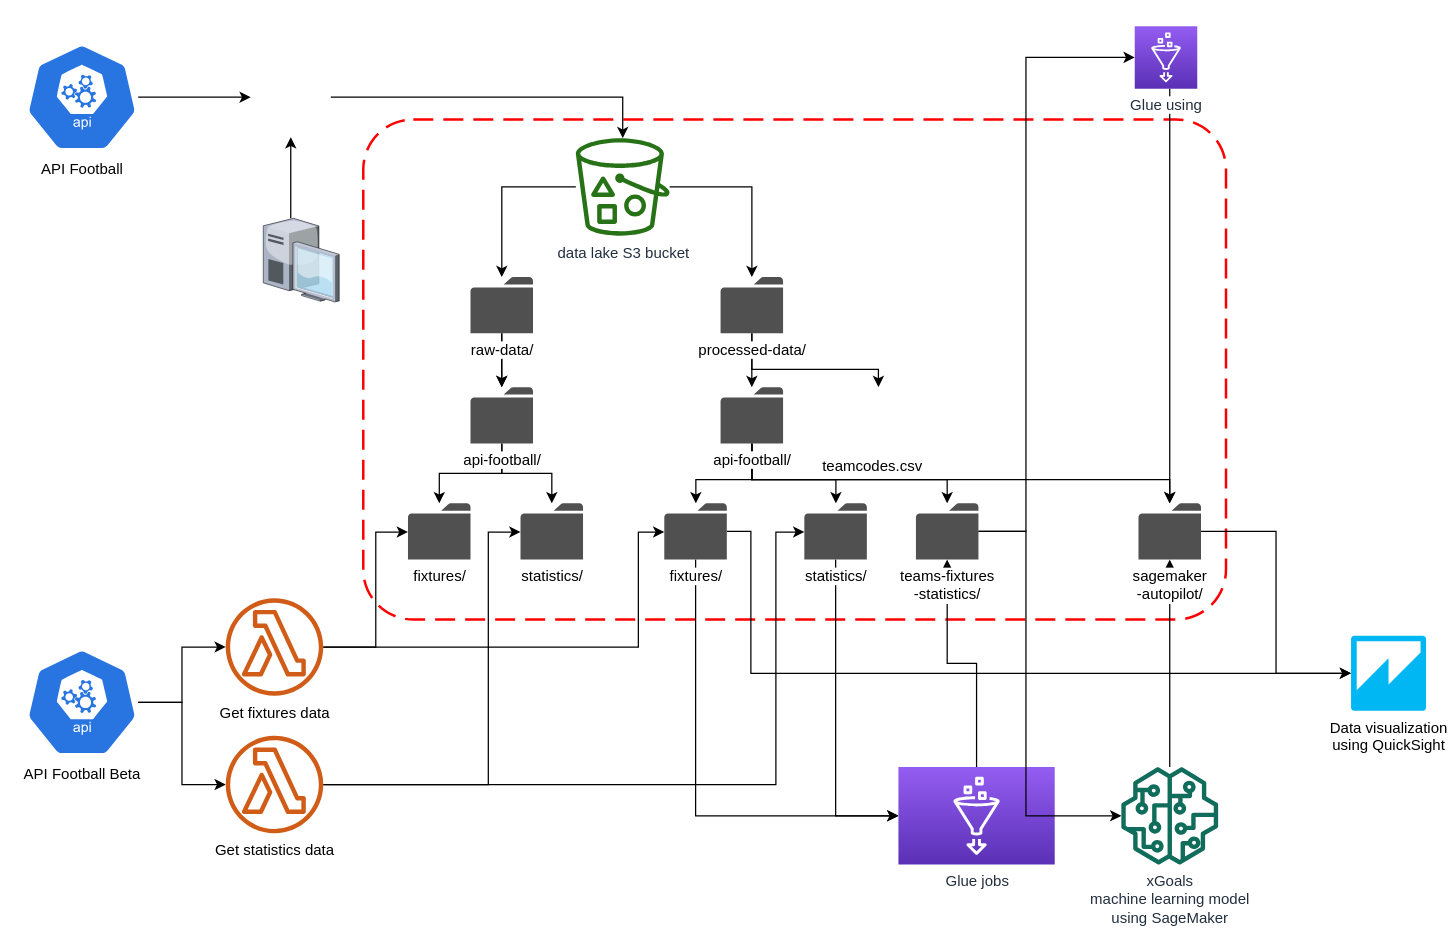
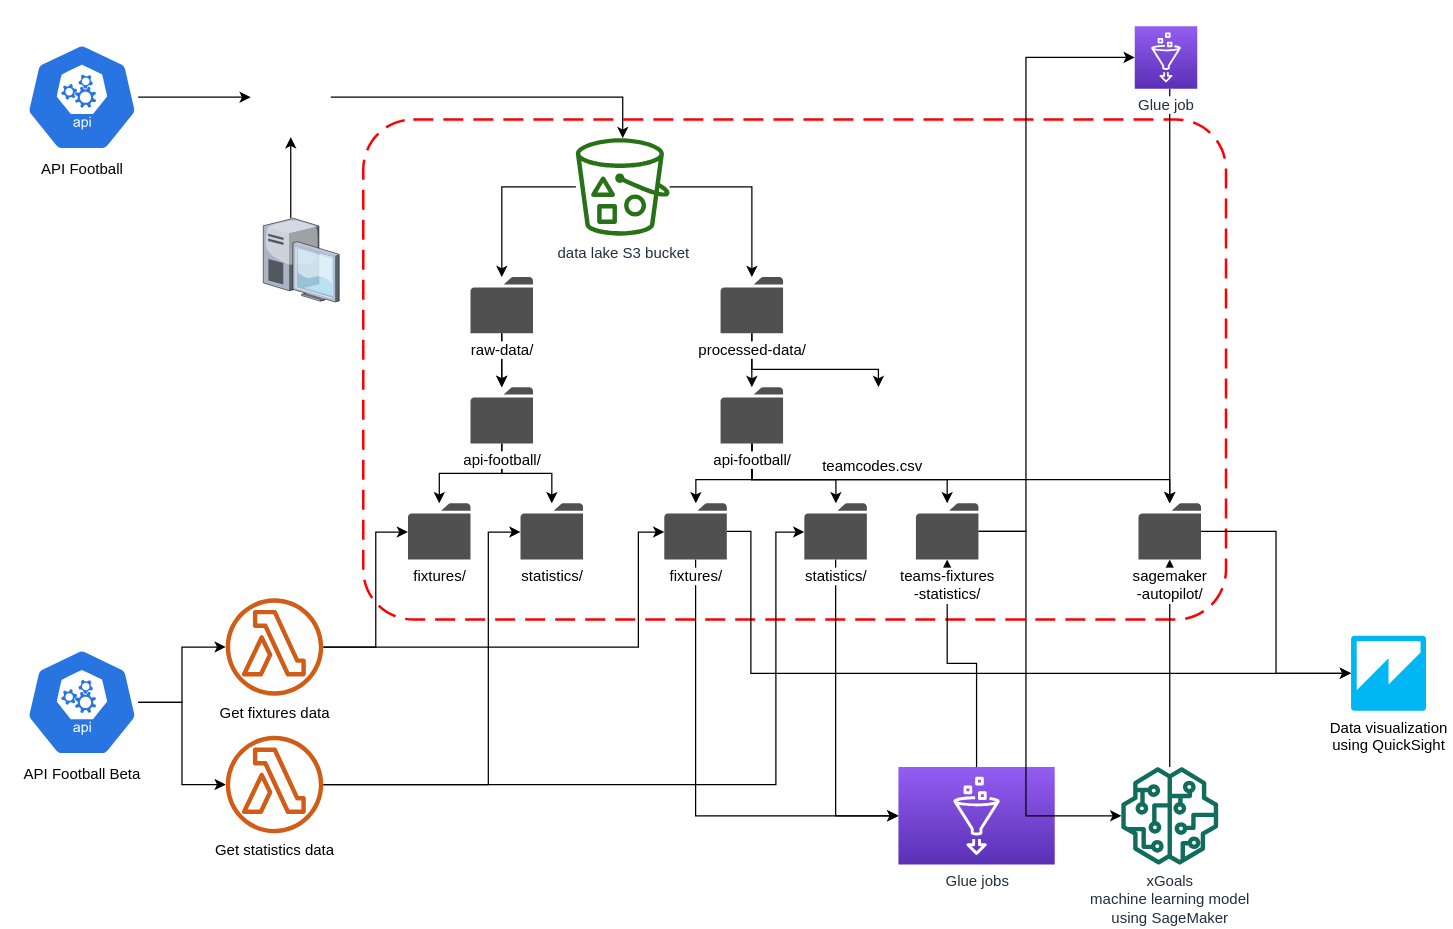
- <mxCell id="53" value="Glue using" style="points=[[0,0,0],[0.25,0,0],[0.5,0,0],[0.75,0,0],[1,0,0],[0,1,0],[0.25,1,0],[0.5,1,0],[0.75,1,0],[1,1,0],[0,0.25,0],[0,0.5,0],[0,0.75,0],[1,0.25,0],[1,0.5,0],[1,0.75,0]];outlineConnect=0;fontColor=#232F3E;gradientColor=#945DF2;gradientDirection=north;fillColor=#5A30B5;strokeColor=#ffffff;dashed=0;verticalLabelPosition=bottom;verticalAlign=top;align=center;html=1;fontSize=12;fontStyle=0;aspect=fixed;shape=mxgraph.aws4.resourceIcon;resIcon=mxgraph.aws4.glue;labelBackgroundColor=#ffffff;" vertex="1" parent="1"><mxGeometry x="907" y="20.4" width="50" height="50" as="geometry" /></mxCell>
+ <mxCell id="53" value="Glue job" style="points=[[0,0,0],[0.25,0,0],[0.5,0,0],[0.75,0,0],[1,0,0],[0,1,0],[0.25,1,0],[0.5,1,0],[0.75,1,0],[1,1,0],[0,0.25,0],[0,0.5,0],[0,0.75,0],[1,0.25,0],[1,0.5,0],[1,0.75,0]];outlineConnect=0;fontColor=#232F3E;gradientColor=#945DF2;gradientDirection=north;fillColor=#5A30B5;strokeColor=#ffffff;dashed=0;verticalLabelPosition=bottom;verticalAlign=top;align=center;html=1;fontSize=12;fontStyle=0;aspect=fixed;shape=mxgraph.aws4.resourceIcon;resIcon=mxgraph.aws4.glue;labelBackgroundColor=#ffffff;" vertex="1" parent="1"><mxGeometry x="907" y="20.4" width="50" height="50" as="geometry" /></mxCell>
